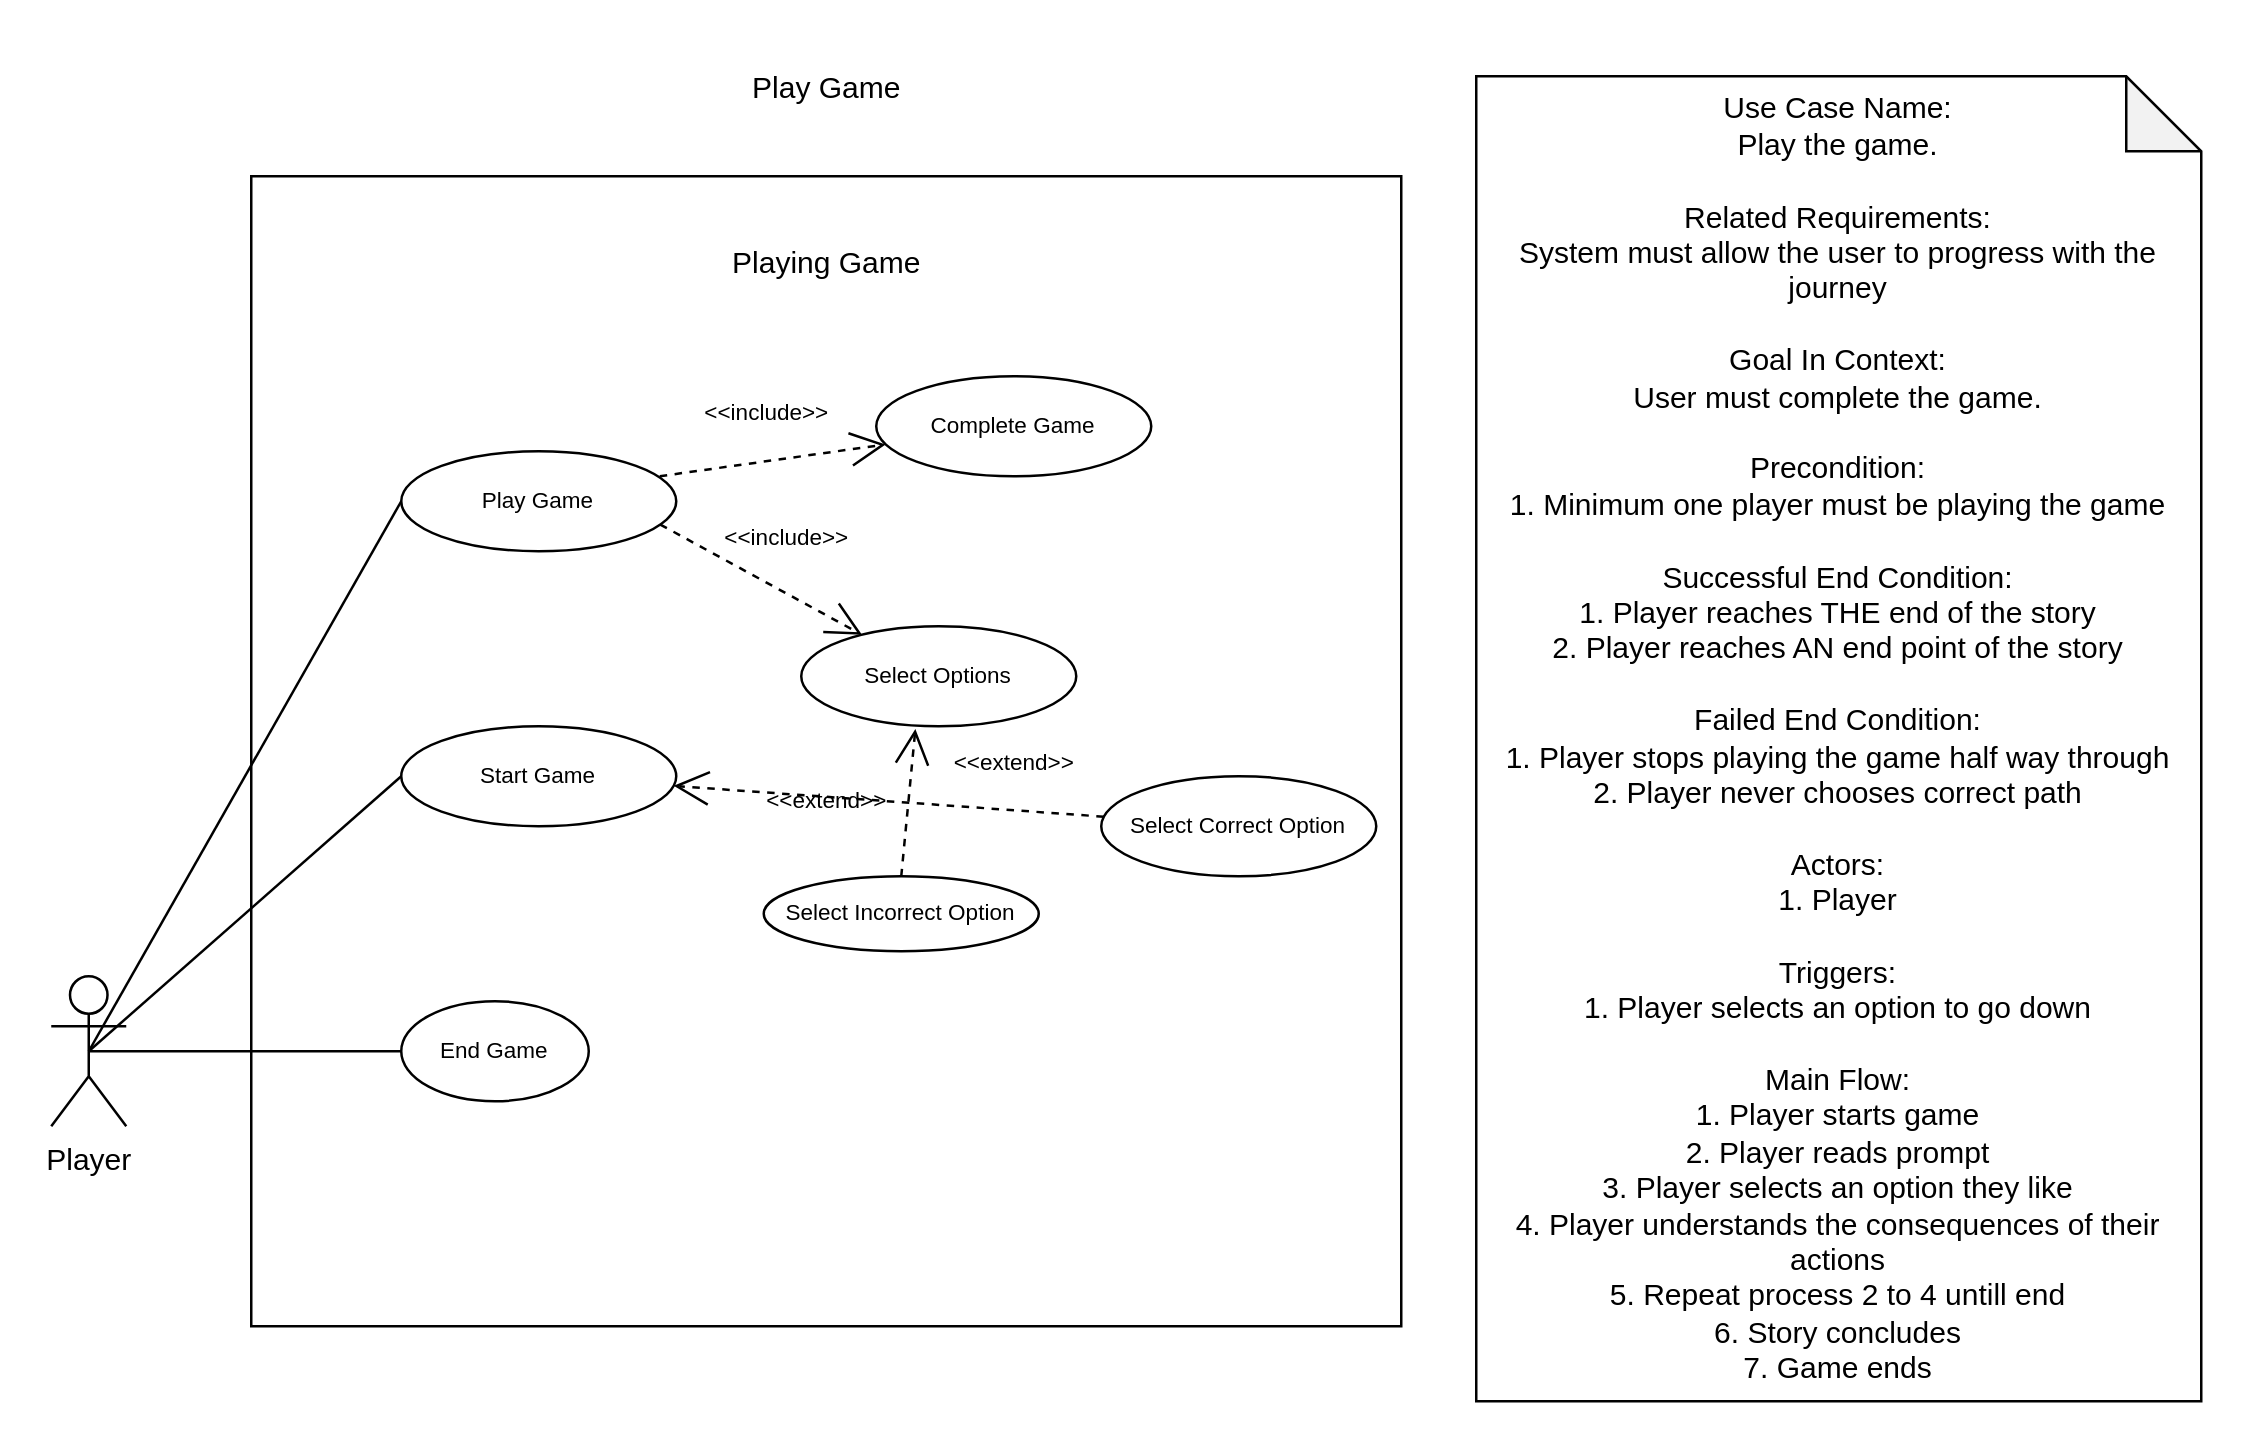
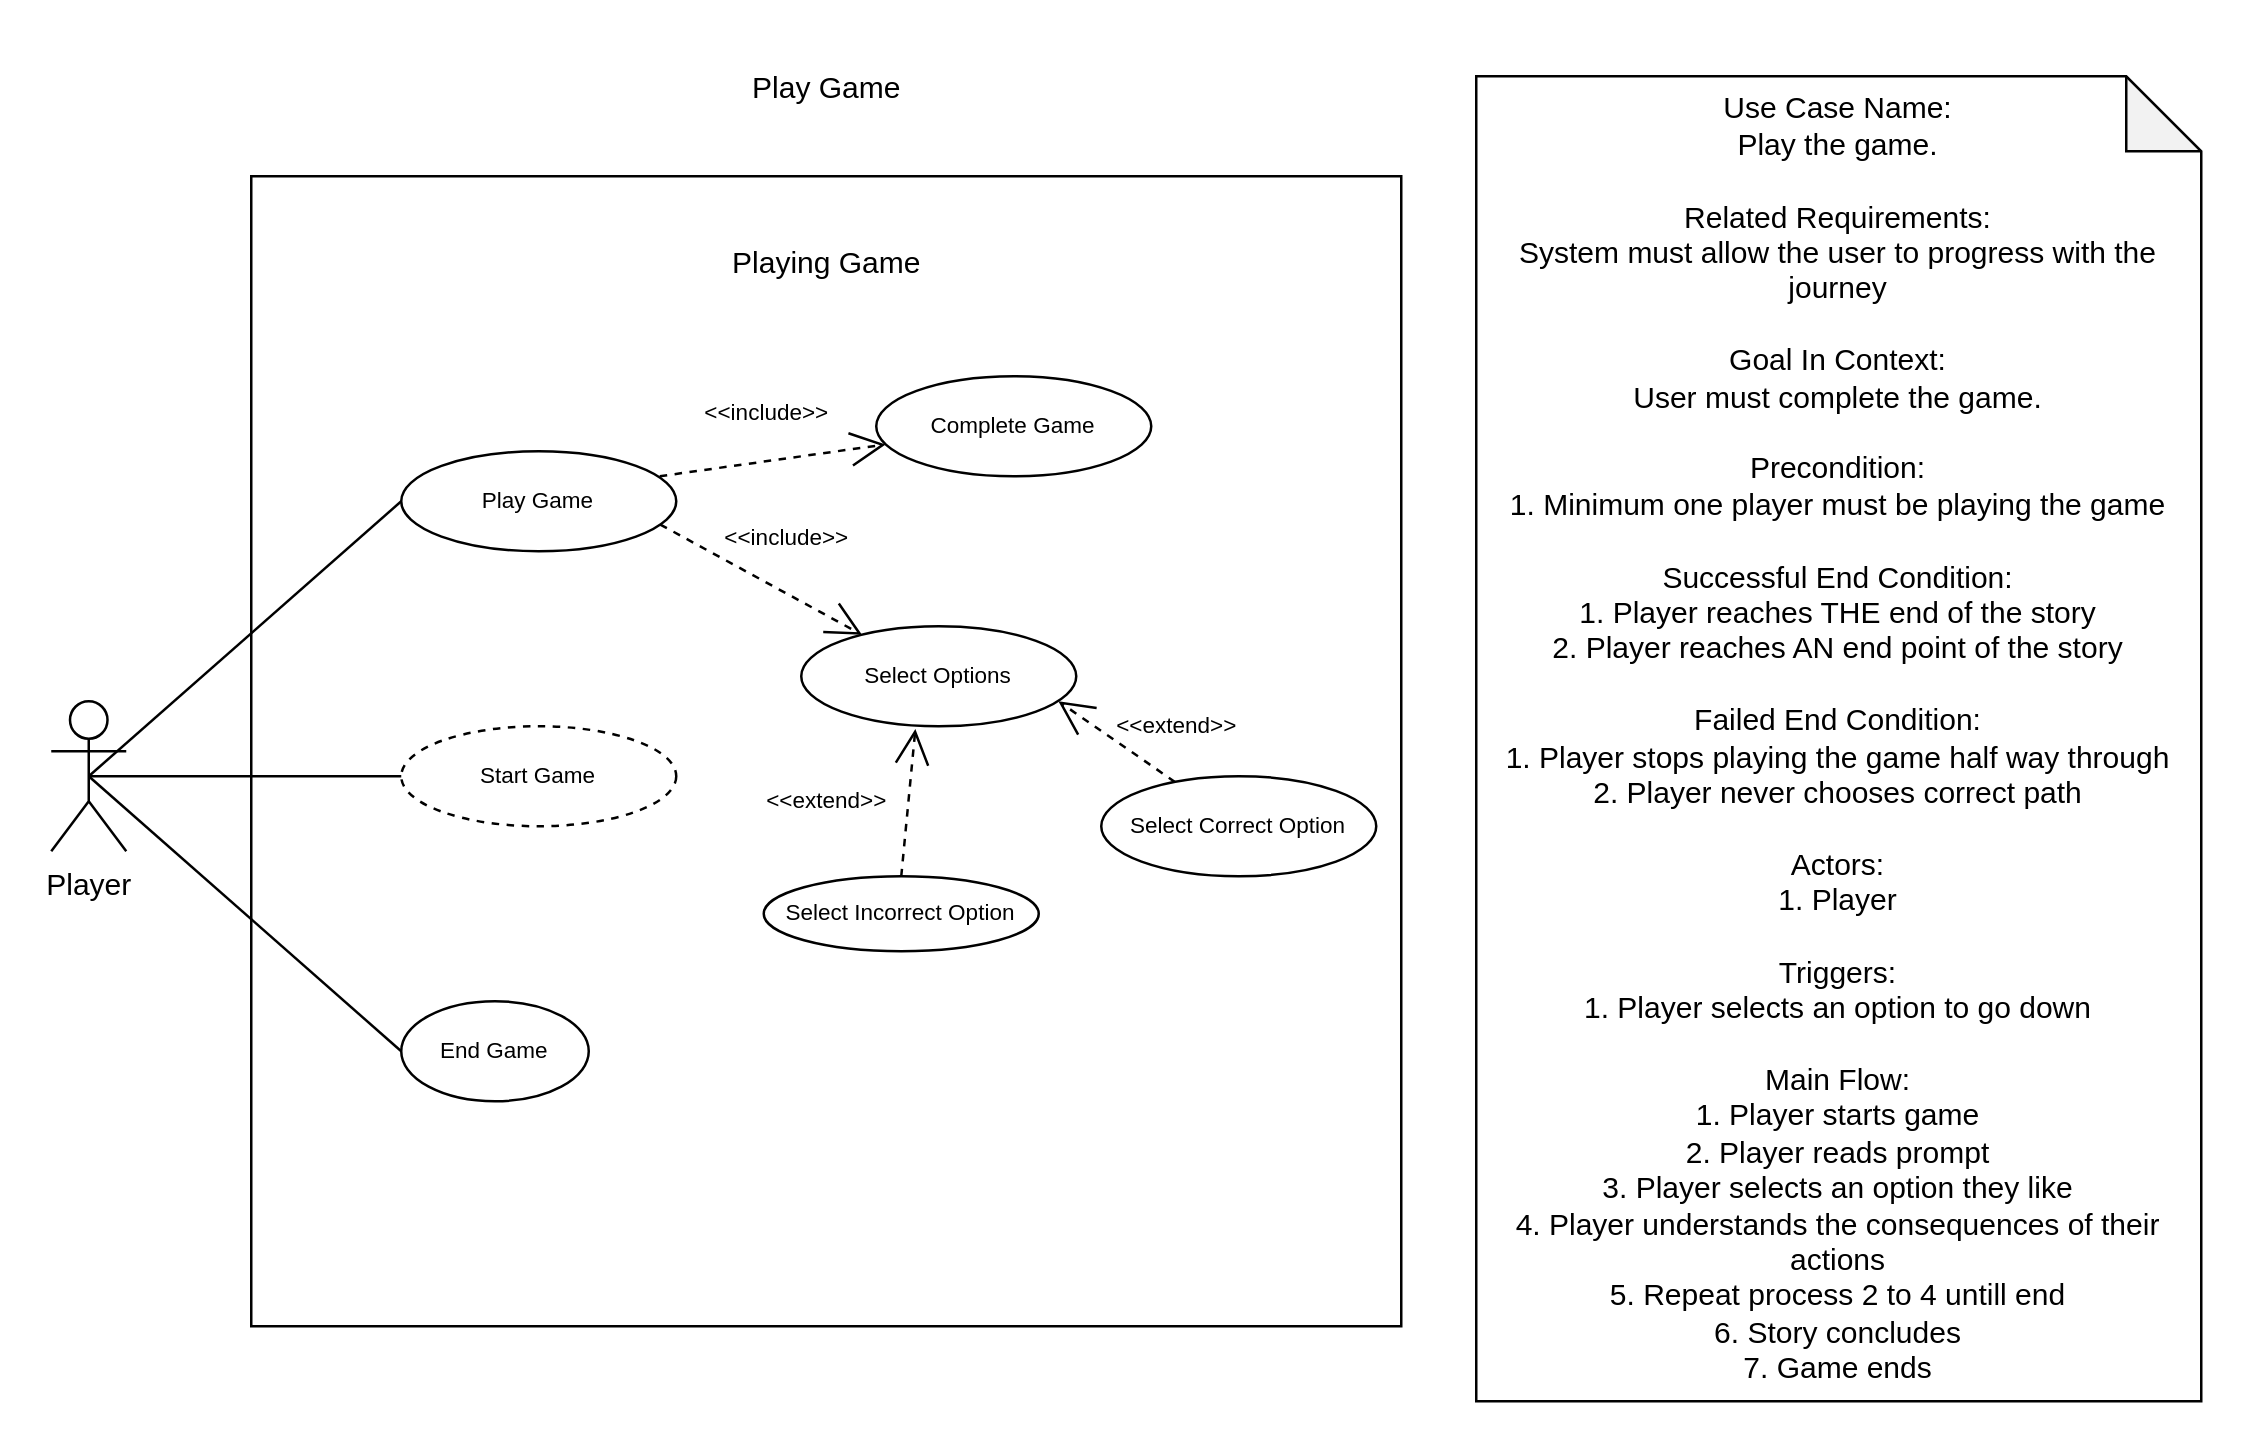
- <mxCell id="7" value="Start Game" style="ellipse;whiteSpace=wrap;html=1;fontSize=9;" vertex="1" parent="1"><mxGeometry x="160" y="290" width="110" height="40" as="geometry" /></mxCell>
+ <mxCell id="7" value="Start Game" style="ellipse;whiteSpace=wrap;html=1;fontSize=9;dashed=1;" vertex="1" parent="1"><mxGeometry x="160" y="290" width="110" height="40" as="geometry" /></mxCell>
- <mxCell id="20" value="&amp;lt;&amp;lt;extend&amp;gt;&amp;gt;" style="endArrow=open;endSize=12;dashed=1;html=1;fontSize=9;" edge="1" parent="1" source="17" target="7"><mxGeometry x="-0.567" y="-19" width="160" relative="1" as="geometry"><mxPoint x="345" y="350" as="sourcePoint" /><mxPoint x="375.65" y="301.12" as="targetPoint" /><mxPoint as="offset" /></mxGeometry></mxCell>
+ <mxCell id="20" value="&amp;lt;&amp;lt;extend&amp;gt;&amp;gt;" style="endArrow=open;endSize=12;dashed=1;html=1;fontSize=9;entryX=0.935;entryY=0.75;entryDx=0;entryDy=0;entryPerimeter=0;" edge="1" parent="1" source="17" target="11"><mxGeometry x="-0.567" y="-19" width="160" relative="1" as="geometry"><mxPoint x="345" y="350" as="sourcePoint" /><mxPoint x="375.65" y="301.12" as="targetPoint" /><mxPoint as="offset" /></mxGeometry></mxCell>
- <mxCell id="3" value="Player" style="shape=umlActor;verticalLabelPosition=bottom;verticalAlign=top;html=1;" vertex="1" parent="1"><mxGeometry x="20" y="390" width="30" height="60" as="geometry" /></mxCell>
+ <mxCell id="3" value="Player" style="shape=umlActor;verticalLabelPosition=bottom;verticalAlign=top;html=1;" vertex="1" parent="1"><mxGeometry x="20" y="280" width="30" height="60" as="geometry" /></mxCell>
